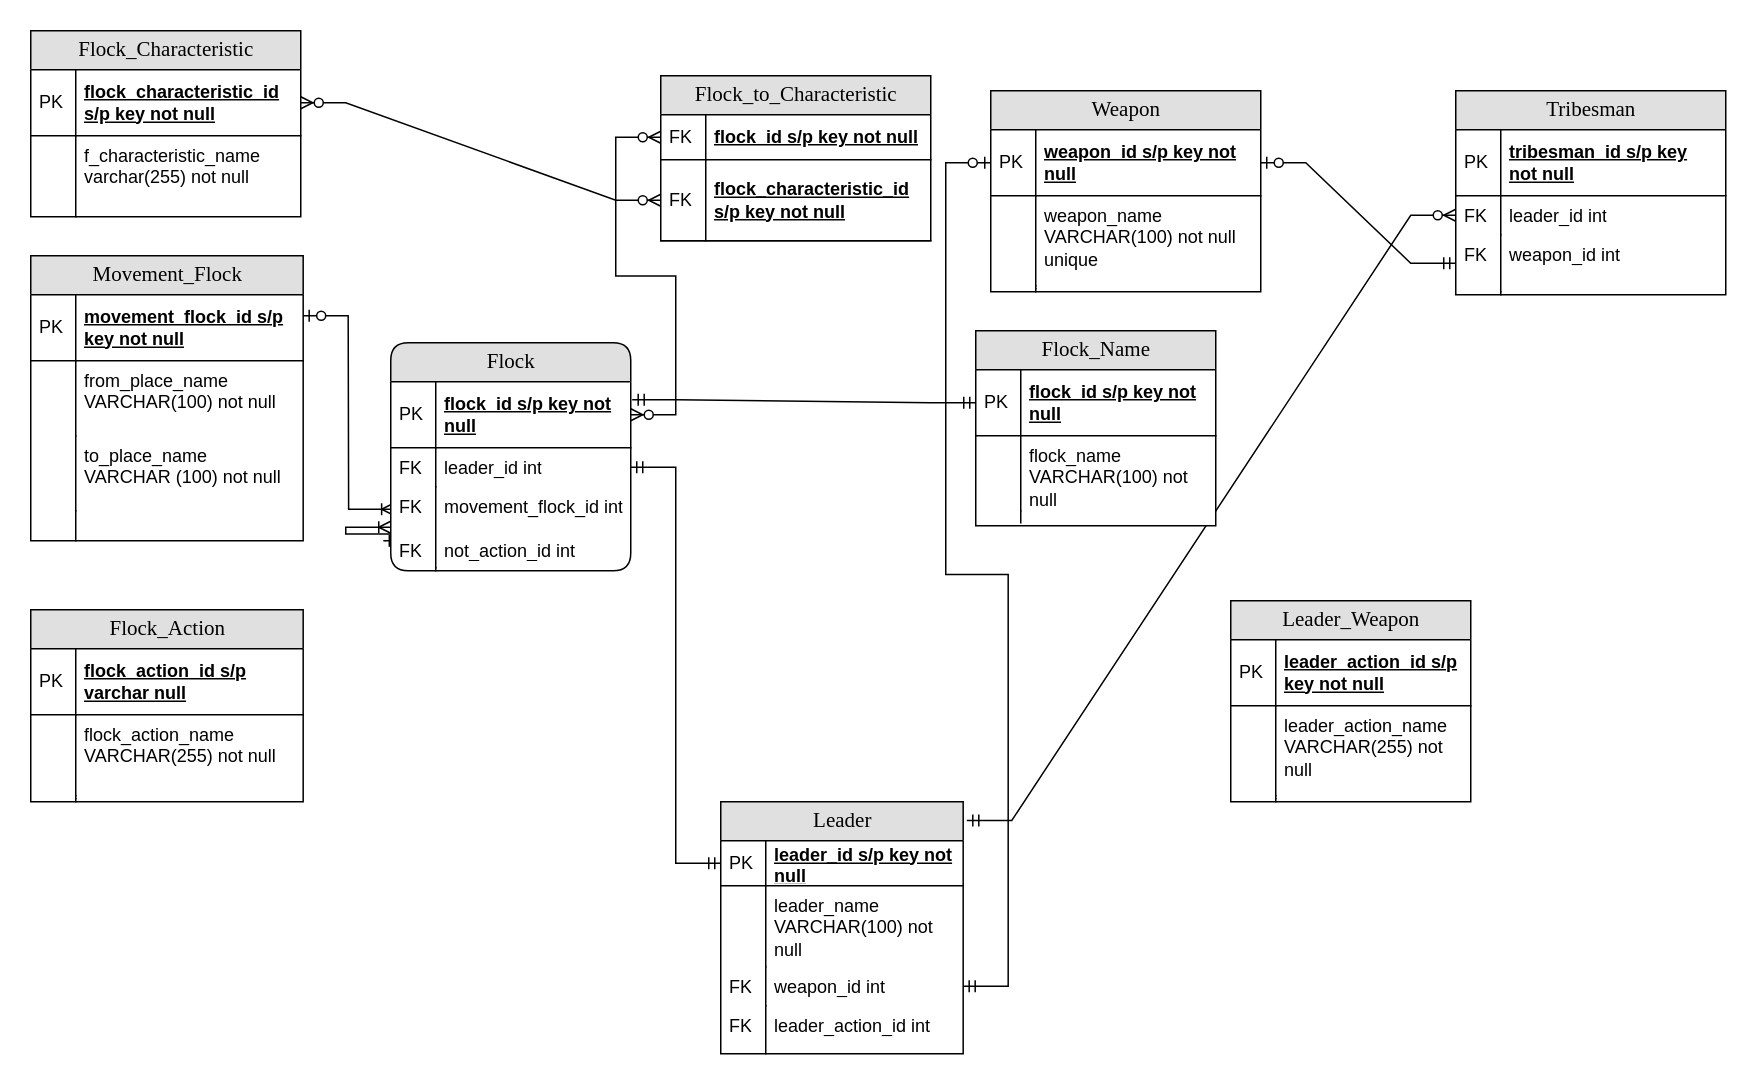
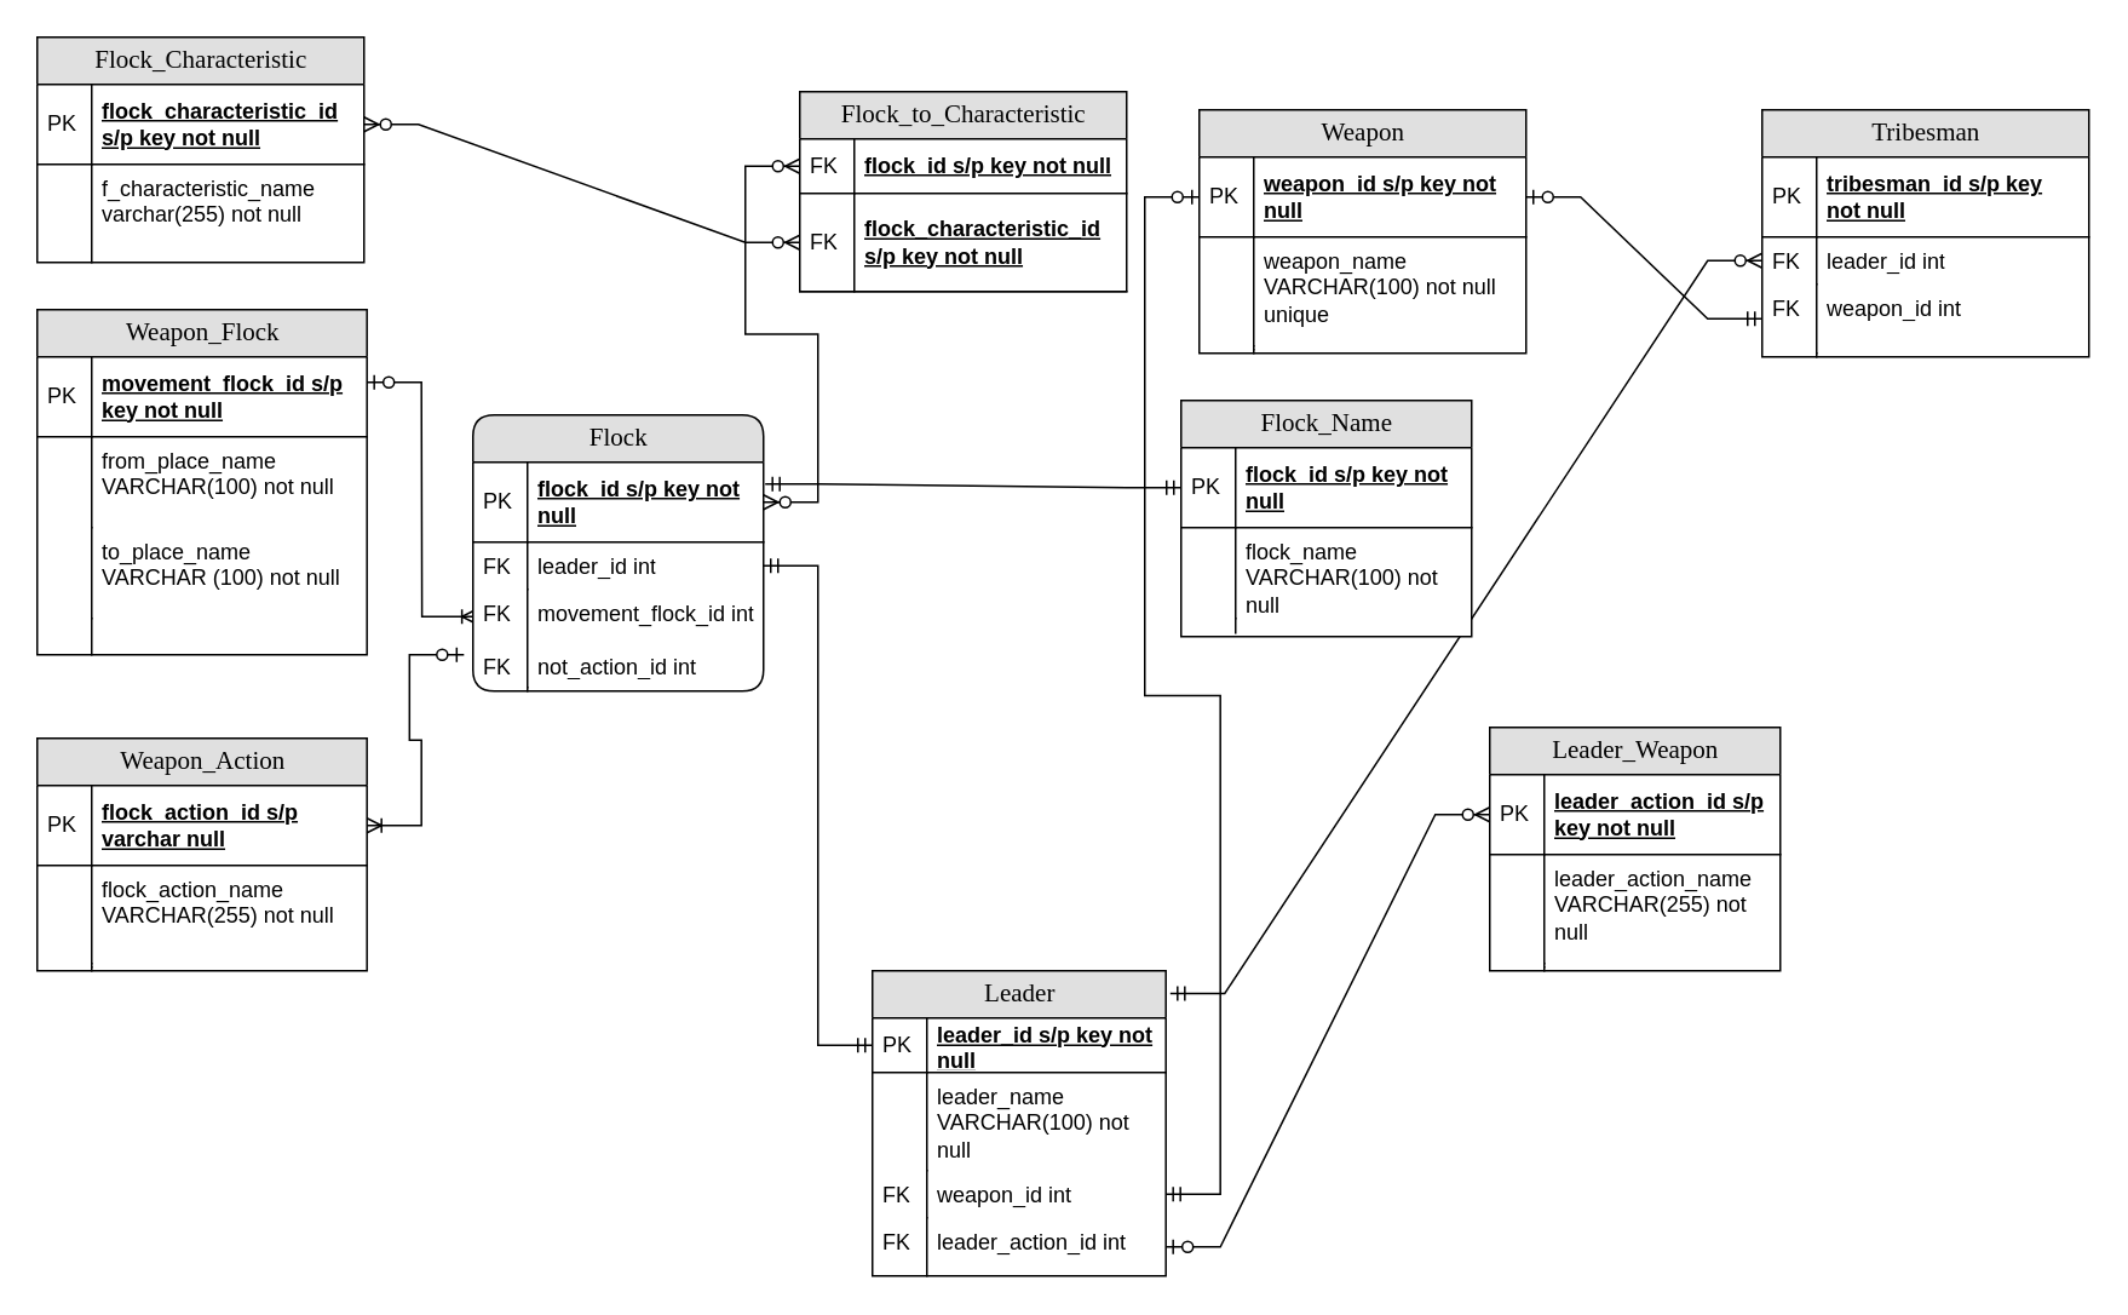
- <mxCell id="20" value="Movement_Flock" style="swimlane;html=1;fontStyle=0;childLayout=stackLayout;horizontal=1;startSize=26;fillColor=#e0e0e0;horizontalStack=0;resizeParent=1;resizeLast=0;collapsible=1;marginBottom=0;swimlaneFillColor=#ffffff;align=center;rounded=0;shadow=0;comic=0;labelBackgroundColor=none;strokeWidth=1;fontFamily=Verdana;fontSize=14;swimlaneLine=1;" parent="1" vertex="1"><mxGeometry x="20" y="170" width="181.62" height="190" as="geometry" /></mxCell>
+ <mxCell id="20" value="Weapon_Flock" style="swimlane;html=1;fontStyle=0;childLayout=stackLayout;horizontal=1;startSize=26;fillColor=#e0e0e0;horizontalStack=0;resizeParent=1;resizeLast=0;collapsible=1;marginBottom=0;swimlaneFillColor=#ffffff;align=center;rounded=0;shadow=0;comic=0;labelBackgroundColor=none;strokeWidth=1;fontFamily=Verdana;fontSize=14;swimlaneLine=1;" parent="1" vertex="1"><mxGeometry x="20" y="170" width="181.62" height="190" as="geometry" /></mxCell>
- <mxCell id="63" value="" style="edgeStyle=entityRelationEdgeStyle;fontSize=12;html=1;endArrow=ERoneToMany;startArrow=ERzeroToOne;rounded=0;exitX=-0.031;exitY=0.667;exitDx=0;exitDy=0;exitPerimeter=0;" parent="1" source="82" target="83" edge="1"><mxGeometry width="100" height="100" relative="1" as="geometry"><mxPoint x="270" y="377" as="sourcePoint" /><mxPoint x="250" y="440" as="targetPoint" /></mxGeometry></mxCell>
+ <mxCell id="63" value="" style="edgeStyle=entityRelationEdgeStyle;fontSize=12;html=1;endArrow=ERoneToMany;startArrow=ERzeroToOne;rounded=0;entryX=1;entryY=0.5;entryDx=0;entryDy=0;exitX=-0.031;exitY=0.667;exitDx=0;exitDy=0;exitPerimeter=0;" parent="1" source="82" target="44" edge="1"><mxGeometry width="100" height="100" relative="1" as="geometry"><mxPoint x="270" y="377" as="sourcePoint" /><mxPoint x="250" y="440" as="targetPoint" /></mxGeometry></mxCell>
- <mxCell id="43" value="Flock_Action" style="swimlane;html=1;fontStyle=0;childLayout=stackLayout;horizontal=1;startSize=26;fillColor=#e0e0e0;horizontalStack=0;resizeParent=1;resizeLast=0;collapsible=1;marginBottom=0;swimlaneFillColor=#ffffff;align=center;rounded=0;shadow=0;comic=0;labelBackgroundColor=none;strokeWidth=1;fontFamily=Verdana;fontSize=14;swimlaneLine=1;" parent="1" vertex="1"><mxGeometry x="20" y="406" width="181.62" height="128" as="geometry" /></mxCell>
+ <mxCell id="43" value="Weapon_Action" style="swimlane;html=1;fontStyle=0;childLayout=stackLayout;horizontal=1;startSize=26;fillColor=#e0e0e0;horizontalStack=0;resizeParent=1;resizeLast=0;collapsible=1;marginBottom=0;swimlaneFillColor=#ffffff;align=center;rounded=0;shadow=0;comic=0;labelBackgroundColor=none;strokeWidth=1;fontFamily=Verdana;fontSize=14;swimlaneLine=1;" parent="1" vertex="1"><mxGeometry x="20" y="406" width="181.62" height="128" as="geometry" /></mxCell>
+ <mxCell id="65" value="" style="edgeStyle=entityRelationEdgeStyle;fontSize=12;html=1;endArrow=ERzeroToMany;startArrow=ERzeroToOne;rounded=0;entryX=0;entryY=0.5;entryDx=0;entryDy=0;exitX=1;exitY=0.5;exitDx=0;exitDy=0;" parent="1" source="9" target="35" edge="1"><mxGeometry width="100" height="100" relative="1" as="geometry"><mxPoint x="540" y="210" as="sourcePoint" /><mxPoint x="640" y="110" as="targetPoint" /><Array as="points"><mxPoint x="650" y="210" /></Array></mxGeometry></mxCell>
